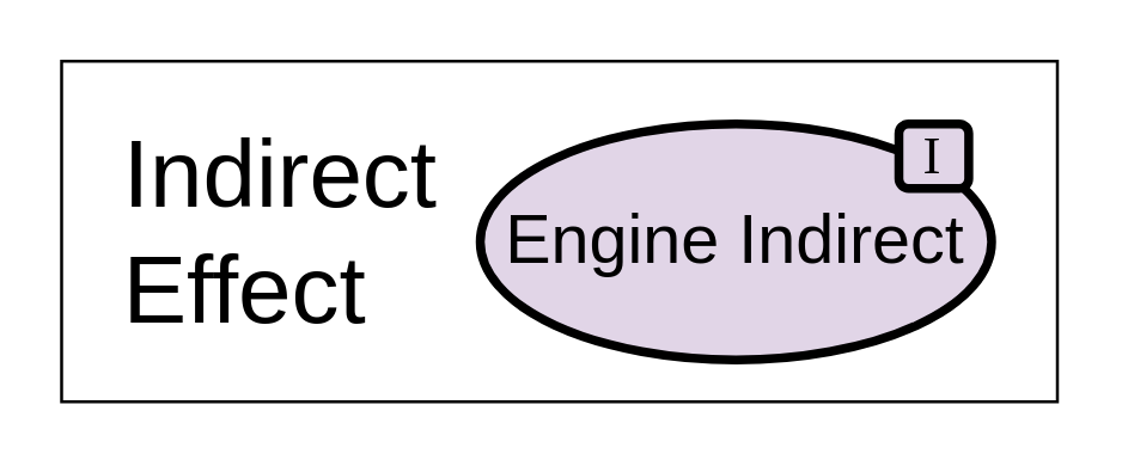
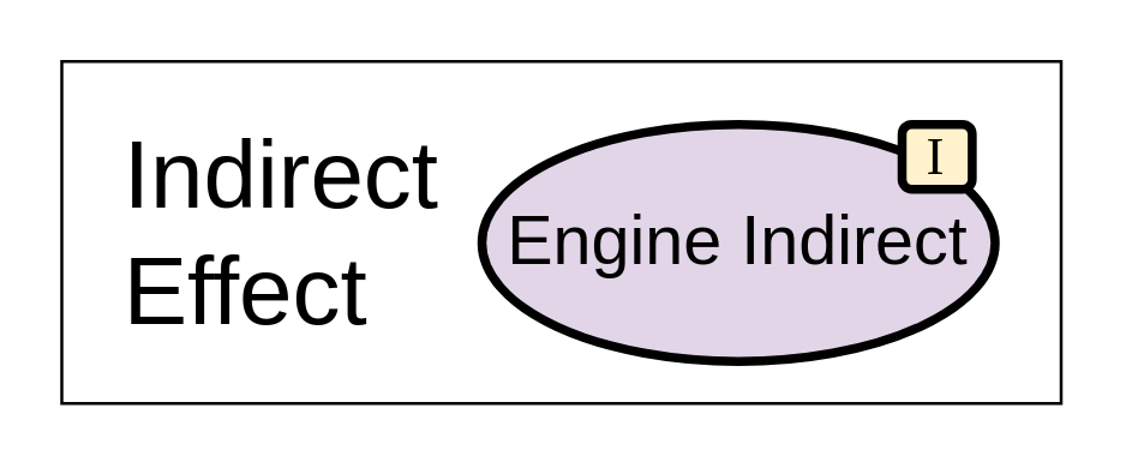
- <mxCell id="4" value="&lt;font face=&quot;Times New Roman&quot;&gt;I&lt;/font&gt;" style="rounded=1;whiteSpace=wrap;html=1;fillColor=#e1d5e7;strokeWidth=3;spacing=0;fontSize=18;spacingBottom=-1;" parent="1" vertex="1"><mxGeometry x="300" y="40.96" width="23.36" height="21.6" as="geometry" /></mxCell>
+ <mxCell id="4" value="&lt;font face=&quot;Times New Roman&quot;&gt;I&lt;/font&gt;" style="rounded=1;whiteSpace=wrap;html=1;fillColor=#fff2cc;strokeWidth=3;spacing=0;fontSize=18;spacingBottom=-1;" parent="1" vertex="1"><mxGeometry x="300" y="40.96" width="23.36" height="21.6" as="geometry" /></mxCell>
